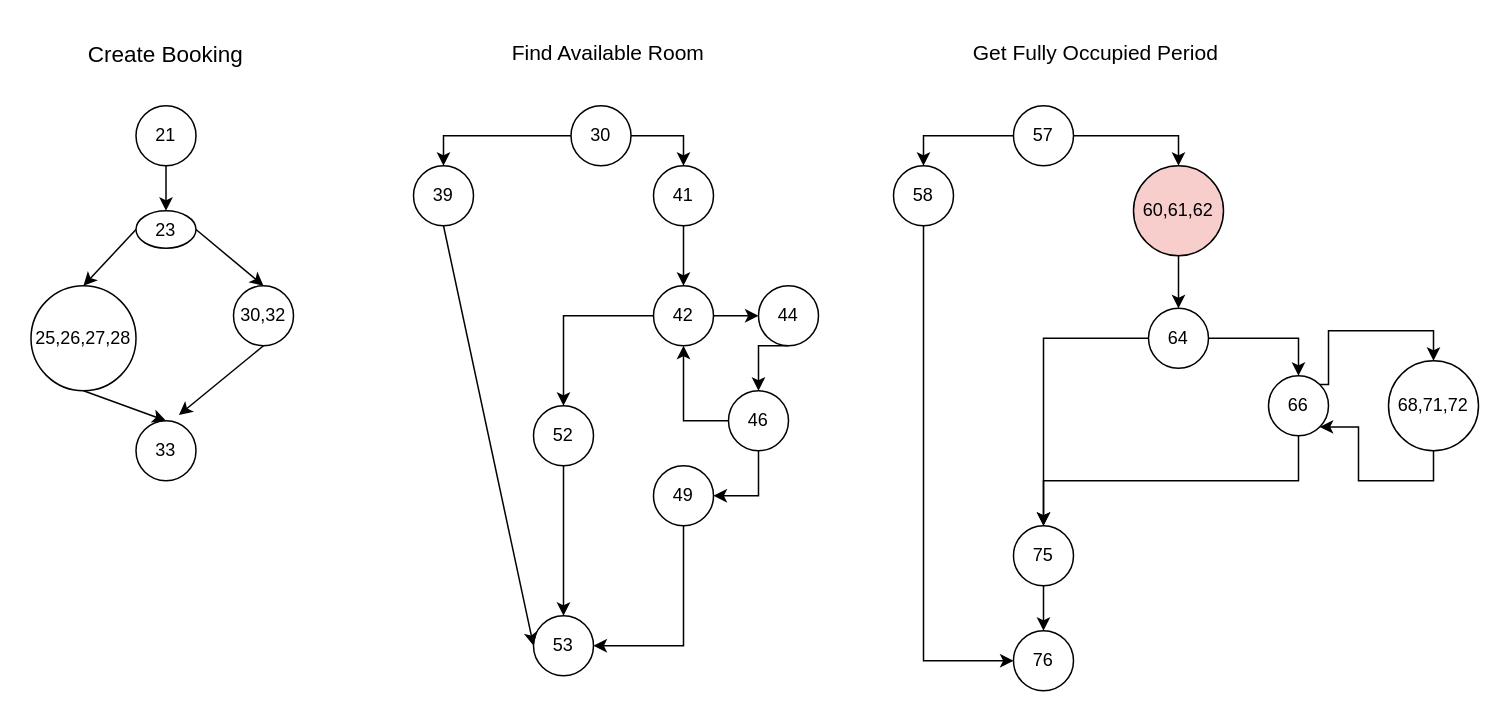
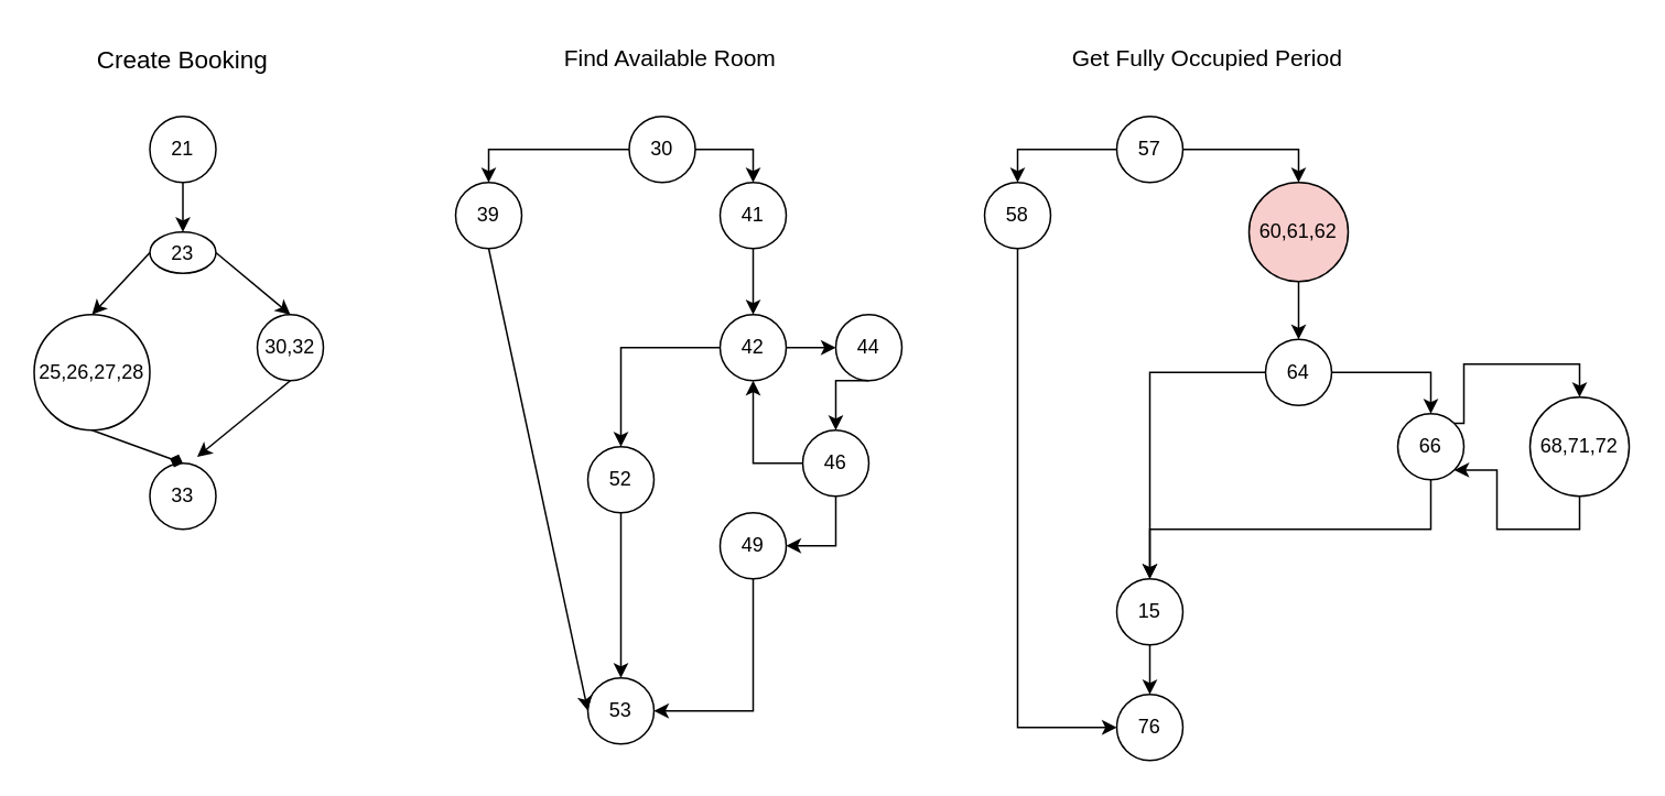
- <mxCell id="13" value="" style="endArrow=classic;html=1;rounded=0;exitX=0.5;exitY=1;exitDx=0;exitDy=0;entryX=0.5;entryY=0;entryDx=0;entryDy=0;" edge="1" parent="1" source="8" target="9"><mxGeometry width="50" height="50" relative="1" as="geometry"><mxPoint x="15" y="330" as="sourcePoint" /><mxPoint x="65" y="280" as="targetPoint" /></mxGeometry></mxCell>
+ <mxCell id="13" value="" style="endArrow=diamond;html=1;rounded=0;exitX=0.5;exitY=1;exitDx=0;exitDy=0;entryX=0.5;entryY=0;entryDx=0;entryDy=0;" edge="1" parent="1" source="8" target="9"><mxGeometry width="50" height="50" relative="1" as="geometry"><mxPoint x="15" y="330" as="sourcePoint" /><mxPoint x="65" y="280" as="targetPoint" /></mxGeometry></mxCell>
- <mxCell id="47" value="75" style="ellipse;whiteSpace=wrap;html=1;aspect=fixed;" vertex="1" parent="1"><mxGeometry x="675" y="350" width="40" height="40" as="geometry" /></mxCell>
+ <mxCell id="47" value="15" style="ellipse;whiteSpace=wrap;html=1;aspect=fixed;" vertex="1" parent="1"><mxGeometry x="675" y="350" width="40" height="40" as="geometry" /></mxCell>
